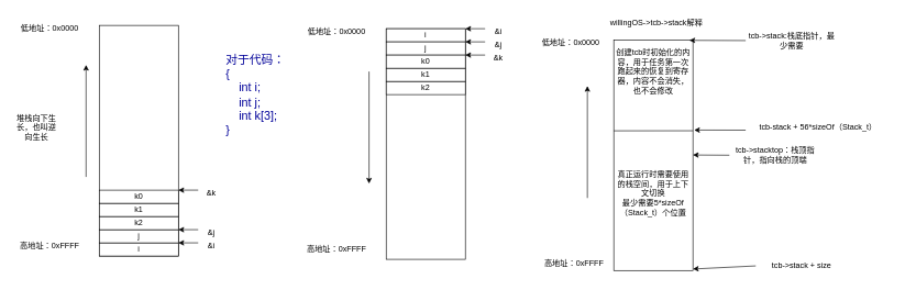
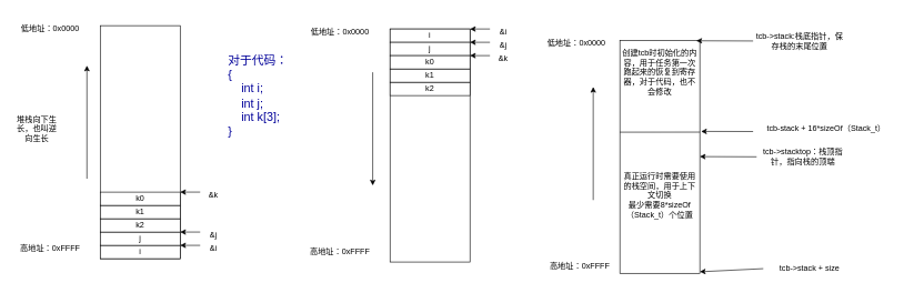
- <mxCell id="38" value="willingOS-&amp;gt;tcb-&amp;gt;stack解释" style="text;html=1;strokeColor=none;fillColor=none;align=center;verticalAlign=middle;whiteSpace=wrap;rounded=0;" vertex="1" parent="1"><mxGeometry x="920" y="20" width="150" height="30" as="geometry" /></mxCell>
- <mxCell id="39" value="tcb-&amp;gt;stack:栈底指针，最少需要" style="text;html=1;strokeColor=none;fillColor=none;align=center;verticalAlign=middle;whiteSpace=wrap;rounded=0;" vertex="1" parent="1"><mxGeometry x="1130" y="46" width="140" height="30" as="geometry" /></mxCell>
+ <mxCell id="39" value="tcb-&amp;gt;stack:栈底指针，保存栈的末尾位置" style="text;html=1;strokeColor=none;fillColor=none;align=center;verticalAlign=middle;whiteSpace=wrap;rounded=0;" vertex="1" parent="1"><mxGeometry x="1130" y="46" width="140" height="30" as="geometry" /></mxCell>
- <mxCell id="48" value="创建tcb时初始化的内容，用于任务第一次跑起来的恢复到寄存器，内容不会消失，也不会修改" style="text;html=1;strokeColor=none;fillColor=none;align=center;verticalAlign=middle;whiteSpace=wrap;rounded=0;" vertex="1" parent="1"><mxGeometry x="930" y="63" width="120" height="90" as="geometry" /></mxCell>
+ <mxCell id="48" value="创建tcb时初始化的内容，用于任务第一次跑起来的恢复到寄存器，对于代码，也不会修改" style="text;html=1;strokeColor=none;fillColor=none;align=center;verticalAlign=middle;whiteSpace=wrap;rounded=0;" vertex="1" parent="1"><mxGeometry x="930" y="63" width="120" height="90" as="geometry" /></mxCell>
- <mxCell id="47" value="tcb-stack + 56*sizeOf（Stack_t）" style="text;html=1;strokeColor=none;fillColor=none;align=center;verticalAlign=middle;whiteSpace=wrap;rounded=0;" vertex="1" parent="1"><mxGeometry x="1130" y="178" width="220" height="30" as="geometry" /></mxCell>
+ <mxCell id="47" value="tcb-stack + 16*sizeOf（Stack_t）" style="text;html=1;strokeColor=none;fillColor=none;align=center;verticalAlign=middle;whiteSpace=wrap;rounded=0;" vertex="1" parent="1"><mxGeometry x="1130" y="178" width="220" height="30" as="geometry" /></mxCell>
- <mxCell id="41" value="tcb-&amp;gt;stacktop：栈顶指针，指向栈的顶端" style="text;html=1;strokeColor=none;fillColor=none;align=center;verticalAlign=middle;whiteSpace=wrap;rounded=0;" vertex="1" parent="1"><mxGeometry x="1105.28" y="220" width="140" height="30" as="geometry" /></mxCell>
+ <mxCell id="41" value="tcb-&amp;gt;stacktop：栈顶指针，指向栈的顶端" style="text;html=1;strokeColor=none;fillColor=none;align=center;verticalAlign=middle;whiteSpace=wrap;rounded=0;" vertex="1" parent="1"><mxGeometry x="1135.28" y="220" width="140" height="30" as="geometry" /></mxCell>
- <mxCell id="49" value="真正运行时需要使用的栈空间，用于上下文切换&lt;br&gt;最少需要5*sizeOf（Stack_t）个位置" style="text;html=1;strokeColor=none;fillColor=none;align=center;verticalAlign=middle;whiteSpace=wrap;rounded=0;" vertex="1" parent="1"><mxGeometry x="930" y="248" width="120" height="90" as="geometry" /></mxCell>
+ <mxCell id="49" value="真正运行时需要使用的栈空间，用于上下文切换&lt;br&gt;最少需要8*sizeOf（Stack_t）个位置" style="text;html=1;strokeColor=none;fillColor=none;align=center;verticalAlign=middle;whiteSpace=wrap;rounded=0;" vertex="1" parent="1"><mxGeometry x="930" y="248" width="120" height="90" as="geometry" /></mxCell>
